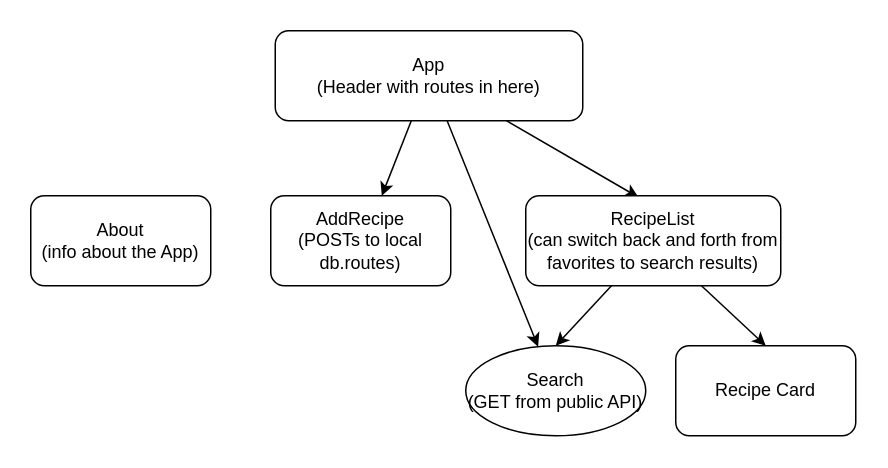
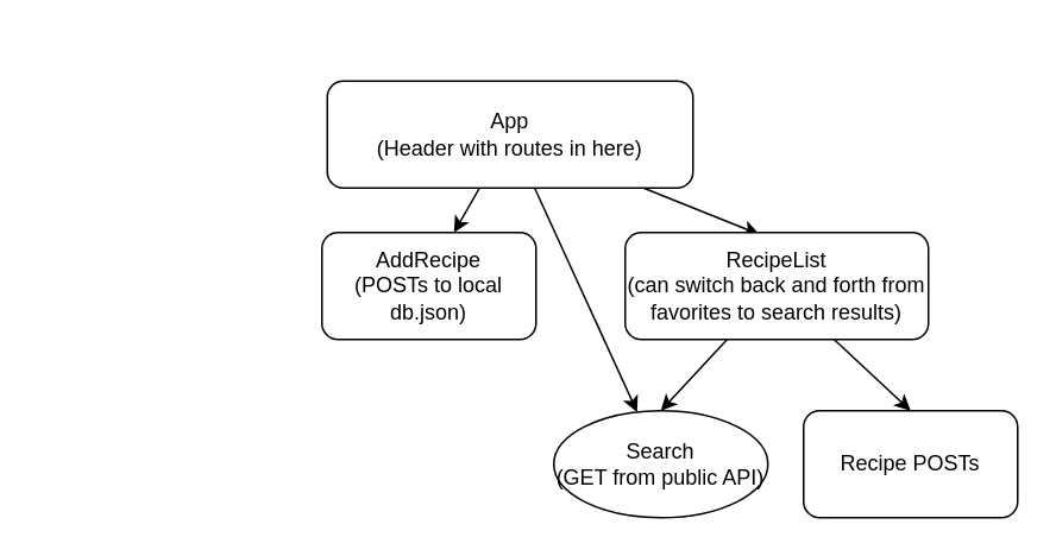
- <mxCell id="5" value="App&lt;br&gt;(Header with routes in here)" style="rounded=1;whiteSpace=wrap;html=1;" parent="1" vertex="1"><mxGeometry x="183" y="20" width="205" height="60" as="geometry" /></mxCell>
+ <mxCell id="5" value="App&lt;br&gt;(Header with routes in here)" style="rounded=1;whiteSpace=wrap;html=1;" parent="1" vertex="1"><mxGeometry x="183" y="45" width="205" height="60" as="geometry" /></mxCell>
- <mxCell id="12" value="About&lt;br&gt;(info about the App)" style="rounded=1;whiteSpace=wrap;html=1;" parent="1" vertex="1"><mxGeometry x="20" y="130" width="120" height="60" as="geometry" /></mxCell>
- <mxCell id="11" value="AddRecipe&lt;br&gt;(POSTs to local db.routes)" style="rounded=1;whiteSpace=wrap;html=1;" parent="1" vertex="1"><mxGeometry x="180" y="130" width="120" height="60" as="geometry" /></mxCell>
+ <mxCell id="11" value="AddRecipe&lt;br&gt;(POSTs to local db.json)" style="rounded=1;whiteSpace=wrap;html=1;" parent="1" vertex="1"><mxGeometry x="180" y="130" width="120" height="60" as="geometry" /></mxCell>
- <mxCell id="10" value="Recipe Card" style="rounded=1;whiteSpace=wrap;html=1;" parent="1" vertex="1"><mxGeometry x="450" y="230" width="120" height="60" as="geometry" /></mxCell>
+ <mxCell id="10" value="Recipe POSTs" style="rounded=1;whiteSpace=wrap;html=1;" parent="1" vertex="1"><mxGeometry x="450" y="230" width="120" height="60" as="geometry" /></mxCell>
